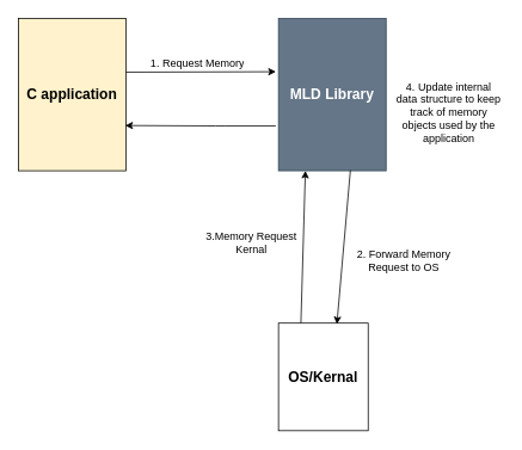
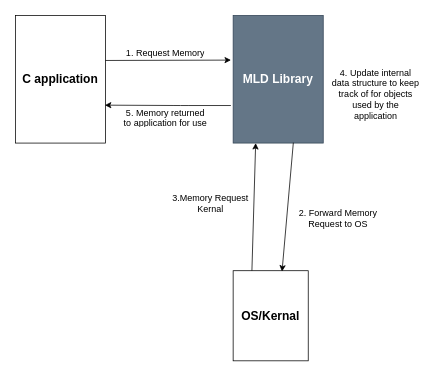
- <mxCell id="2" value="&lt;b&gt;&lt;font style=&quot;font-size: 16px&quot;&gt;C application&lt;/font&gt;&lt;/b&gt;" style="rounded=0;whiteSpace=wrap;html=1;fillColor=#fff2cc;" vertex="1" parent="1"><mxGeometry x="20" y="20" width="120" height="170" as="geometry" /></mxCell>
+ <mxCell id="2" value="&lt;b&gt;&lt;font style=&quot;font-size: 16px&quot;&gt;C application&lt;/font&gt;&lt;/b&gt;" style="rounded=0;whiteSpace=wrap;html=1;" vertex="1" parent="1"><mxGeometry x="20" y="20" width="120" height="170" as="geometry" /></mxCell>
- <mxCell id="12" value="4. Update internal data structure to keep track of memory objects used by the application" style="text;html=1;strokeColor=none;fillColor=none;align=center;verticalAlign=middle;whiteSpace=wrap;overflow=hidden;rounded=0;" vertex="1" parent="1"><mxGeometry x="440" y="80" width="120" height="90" as="geometry" /></mxCell>
+ <mxCell id="12" value="4. Update internal data structure to keep track of for objects used by the application" style="text;html=1;strokeColor=none;fillColor=none;align=center;verticalAlign=middle;whiteSpace=wrap;overflow=hidden;rounded=0;" vertex="1" parent="1"><mxGeometry x="440" y="80" width="120" height="90" as="geometry" /></mxCell>
+ <mxCell id="13" value="5. Memory returned to application for use" style="text;html=1;strokeColor=none;fillColor=none;align=center;verticalAlign=middle;whiteSpace=wrap;overflow=hidden;" vertex="1" parent="1"><mxGeometry x="160" y="140" width="120" height="30" as="geometry" /></mxCell>
